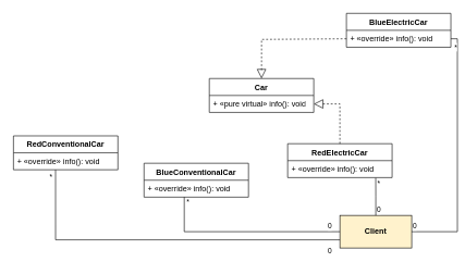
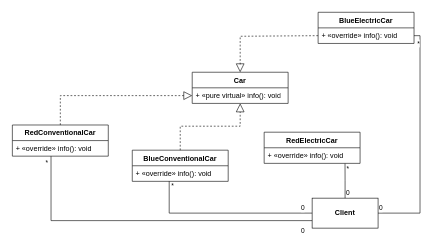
+ <mxCell id="13" value="" style="endArrow=block;dashed=1;endFill=0;endSize=12;html=1;rounded=0;exitX=0.5;exitY=0;exitDx=0;exitDy=0;entryX=0;entryY=0.5;entryDx=0;entryDy=0;" parent="1" source="5" target="3" edge="1"><mxGeometry width="160" relative="1" as="geometry"><mxPoint x="250" y="180" as="sourcePoint" /><mxPoint x="410" y="180" as="targetPoint" /><Array as="points"><mxPoint x="100" y="159" /></Array></mxGeometry></mxCell>
- <mxCell id="15" value="" style="endArrow=block;dashed=1;endFill=0;endSize=12;html=1;rounded=0;exitX=0.5;exitY=0;exitDx=0;exitDy=0;entryX=1;entryY=0.5;entryDx=0;entryDy=0;" parent="1" source="9" target="3" edge="1"><mxGeometry width="160" relative="1" as="geometry"><mxPoint x="250" y="180" as="sourcePoint" /><mxPoint x="410" y="180" as="targetPoint" /><Array as="points"><mxPoint x="520" y="159" /></Array></mxGeometry></mxCell>
+ <mxCell id="14" value="" style="endArrow=block;dashed=1;endFill=0;endSize=12;html=1;rounded=0;exitX=0.5;exitY=0;exitDx=0;exitDy=0;" parent="1" source="7" target="3" edge="1"><mxGeometry width="160" relative="1" as="geometry"><mxPoint x="240" y="190" as="sourcePoint" /><mxPoint x="400" y="190" as="targetPoint" /><Array as="points"><mxPoint x="300" y="210" /><mxPoint x="400" y="210" /></Array></mxGeometry></mxCell>
- <mxCell id="4" value="Client" style="html=1;whiteSpace=wrap;fontStyle=1;fillColor=#fff2cc;" parent="1" vertex="1"><mxGeometry x="520" y="330" width="110" height="50" as="geometry" /></mxCell>
+ <mxCell id="4" value="Client" style="html=1;whiteSpace=wrap;fontStyle=1" parent="1" vertex="1"><mxGeometry x="520" y="330" width="110" height="50" as="geometry" /></mxCell>
